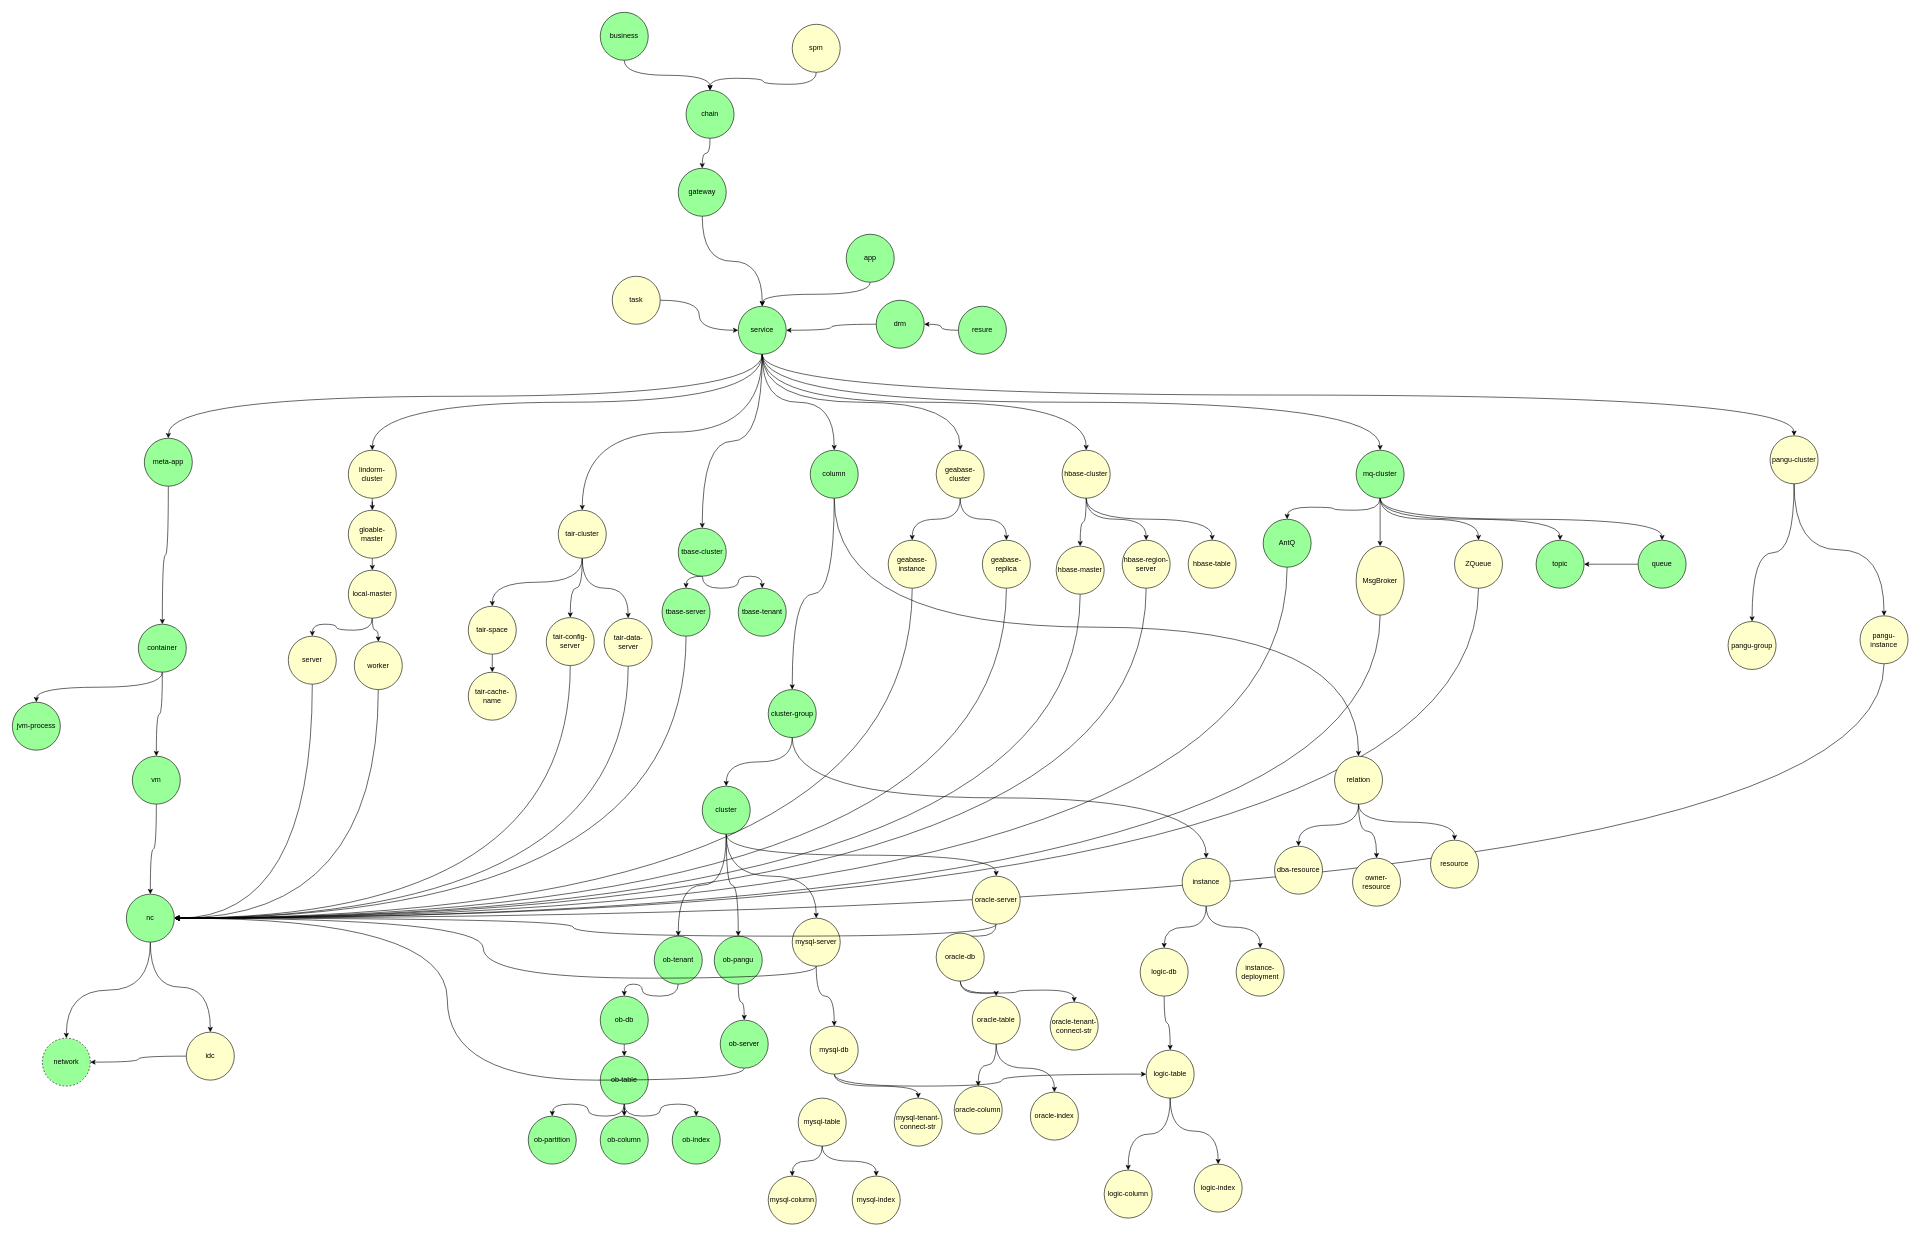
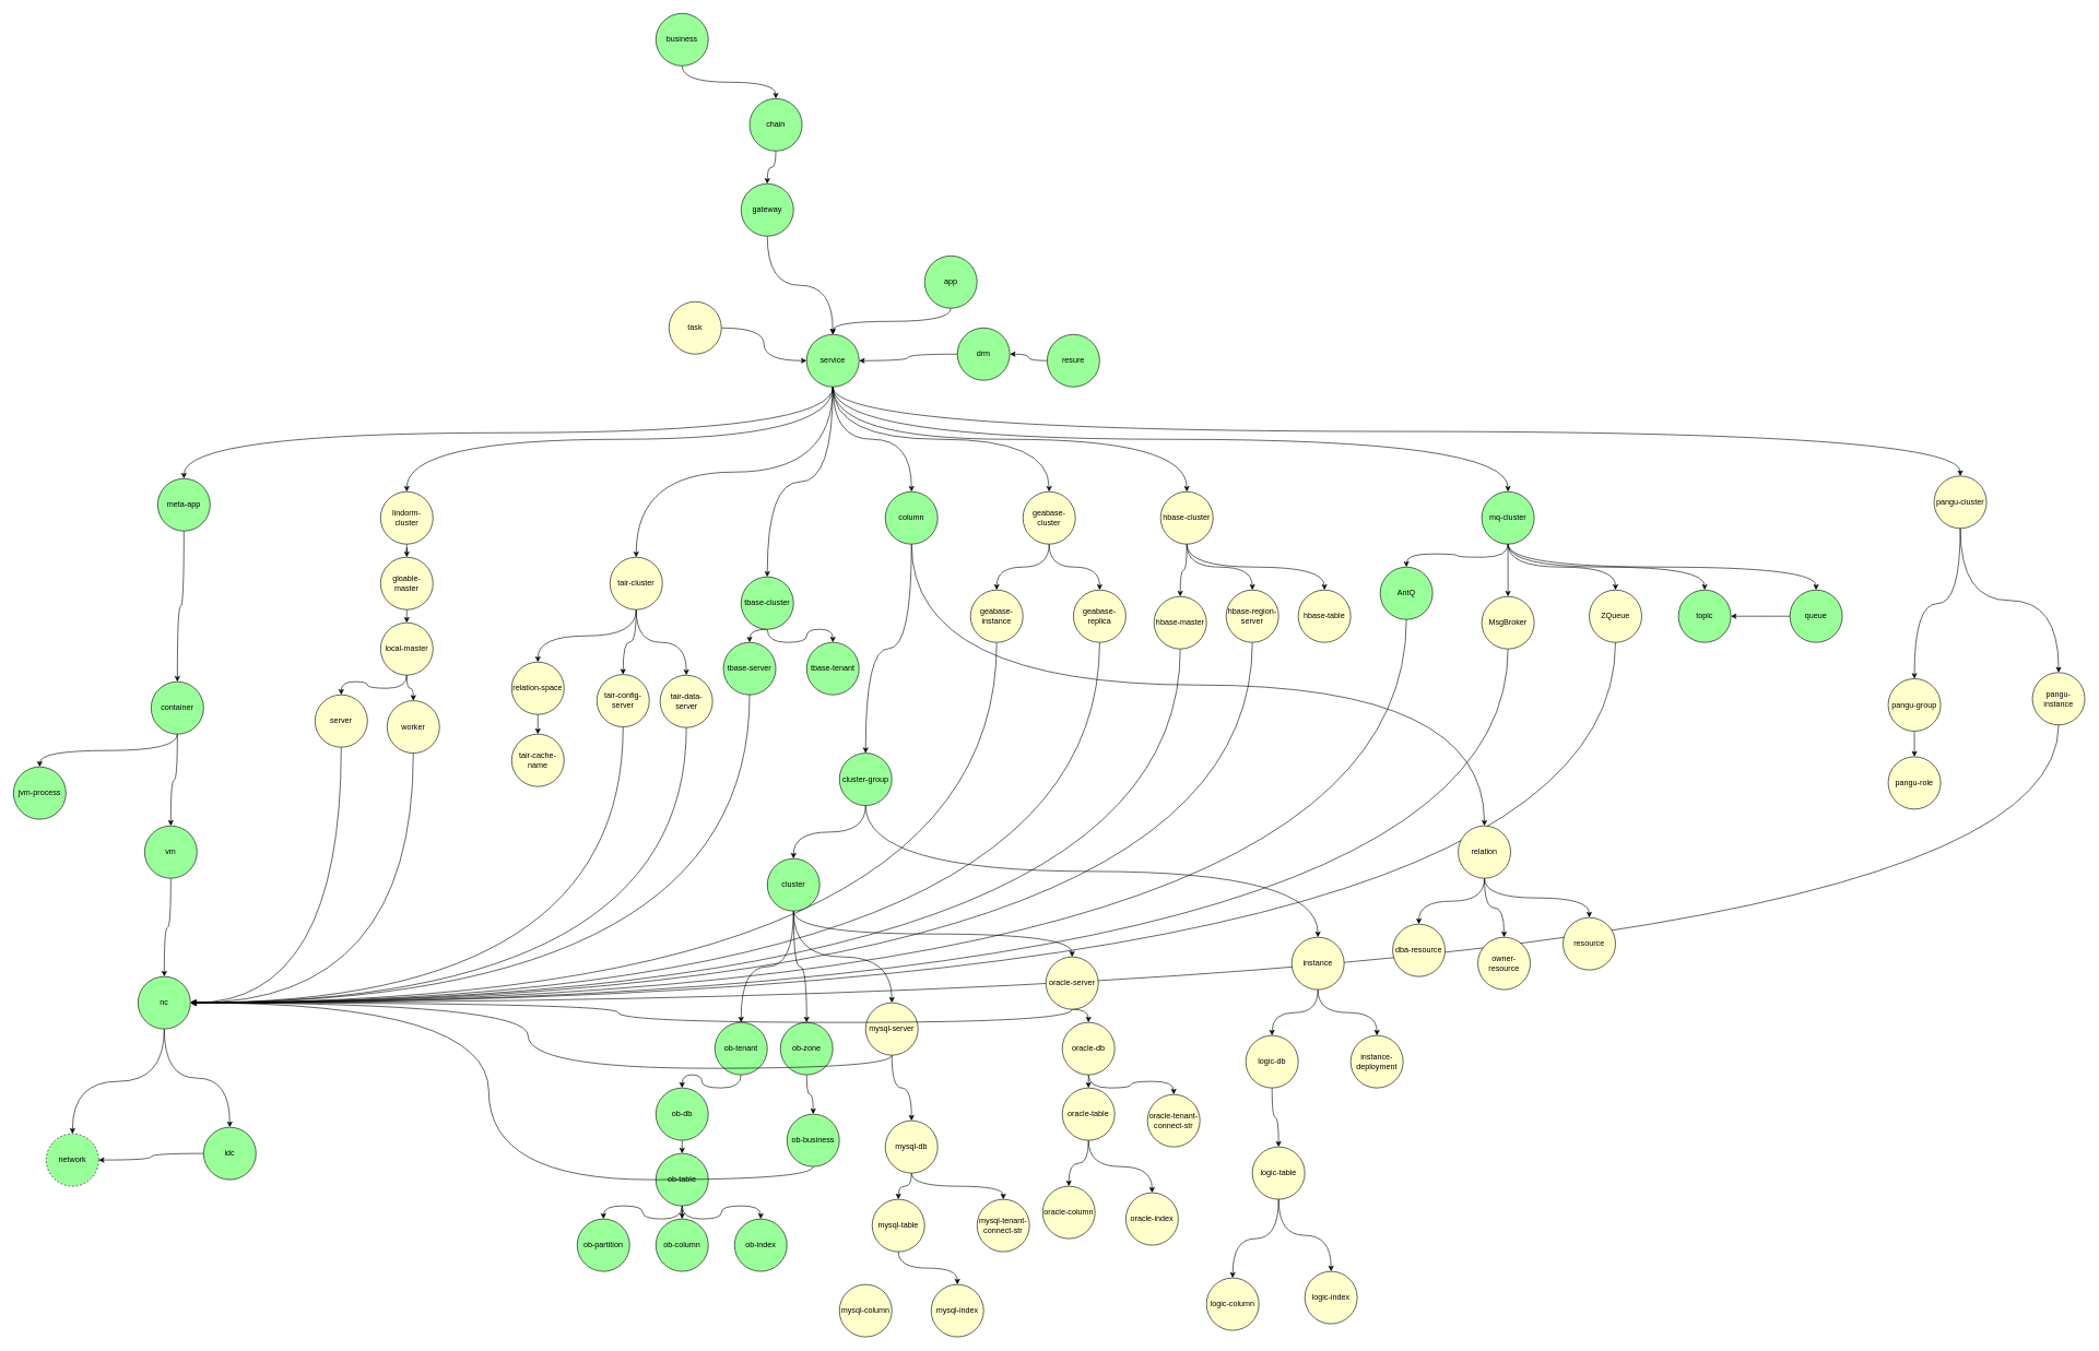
- <mxCell id="27" value="spm" style="ellipse;whiteSpace=wrap;html=1;aspect=fixed;fillColor=#FFFFCC;" parent="1" vertex="1"><mxGeometry x="1320" y="40" width="80" height="80" as="geometry" /></mxCell>
- <mxCell id="26" style="edgeStyle=orthogonalEdgeStyle;curved=1;rounded=0;orthogonalLoop=1;jettySize=auto;html=1;exitX=0.5;exitY=1;exitDx=0;exitDy=0;entryX=0.5;entryY=0;entryDx=0;entryDy=0;fillColor=#FFFFCC;" parent="1" source="27" target="25" edge="1"><mxGeometry relative="1" as="geometry" /></mxCell>
- <mxCell id="87" value="MsgBroker" style="ellipse;whiteSpace=wrap;html=1;aspect=fixed;fillColor=#FFFFCC;" parent="1" vertex="1"><mxGeometry x="2260" y="910" width="80" height="115" as="geometry" /></mxCell>
+ <mxCell id="87" value="MsgBroker" style="ellipse;whiteSpace=wrap;html=1;aspect=fixed;fillColor=#FFFFCC;" parent="1" vertex="1"><mxGeometry x="2260" y="910" width="80" height="80" as="geometry" /></mxCell>
- <mxCell id="64" value="tair-space" style="ellipse;whiteSpace=wrap;html=1;aspect=fixed;fillColor=#FFFFCC;" parent="1" vertex="1"><mxGeometry x="780" y="1010" width="80" height="80" as="geometry" /></mxCell>
+ <mxCell id="64" value="relation-space" style="ellipse;whiteSpace=wrap;html=1;aspect=fixed;fillColor=#FFFFCC;" parent="1" vertex="1"><mxGeometry x="780" y="1010" width="80" height="80" as="geometry" /></mxCell>
+ <mxCell id="90" style="edgeStyle=orthogonalEdgeStyle;curved=1;rounded=0;orthogonalLoop=1;jettySize=auto;html=1;exitX=0.5;exitY=1;exitDx=0;exitDy=0;entryX=0.5;entryY=0;entryDx=0;entryDy=0;fillColor=#FFFFCC;" parent="1" source="91" target="92" edge="1"><mxGeometry relative="1" as="geometry" /></mxCell>
+ <mxCell id="92" value="pangu-role" style="ellipse;whiteSpace=wrap;html=1;aspect=fixed;fillColor=#FFFFCC;" parent="1" vertex="1"><mxGeometry x="2880" y="1154.5" width="80" height="80" as="geometry" /></mxCell>
- <mxCell id="139" value="oracle-server" style="ellipse;whiteSpace=wrap;html=1;aspect=fixed;fillColor=#FFFFCC;" vertex="1" parent="1"><mxGeometry x="1620" y="1460" width="80" height="80" as="geometry" /></mxCell>
+ <mxCell id="139" value="oracle-server" style="ellipse;whiteSpace=wrap;html=1;aspect=fixed;fillColor=#FFFFCC;" vertex="1" parent="1"><mxGeometry x="1595" y="1460" width="80" height="80" as="geometry" /></mxCell>
- <mxCell id="142" value="oracle-db" style="ellipse;whiteSpace=wrap;html=1;aspect=fixed;fillColor=#FFFFCC;" vertex="1" parent="1"><mxGeometry x="1560" y="1555" width="80" height="80" as="geometry" /></mxCell>
+ <mxCell id="142" value="oracle-db" style="ellipse;whiteSpace=wrap;html=1;aspect=fixed;fillColor=#FFFFCC;" vertex="1" parent="1"><mxGeometry x="1620" y="1560" width="80" height="80" as="geometry" /></mxCell>
- <mxCell id="122" value="ob-pangu" style="ellipse;whiteSpace=wrap;html=1;aspect=fixed;fillColor=#99FF99;" parent="1" vertex="1"><mxGeometry x="1190" y="1560" width="80" height="80" as="geometry" /></mxCell>
+ <mxCell id="122" value="ob-zone" style="ellipse;whiteSpace=wrap;html=1;aspect=fixed;fillColor=#99FF99;" parent="1" vertex="1"><mxGeometry x="1190" y="1560" width="80" height="80" as="geometry" /></mxCell>
- <mxCell id="124" value="ob-server" style="ellipse;whiteSpace=wrap;html=1;aspect=fixed;fillColor=#99FF99;" parent="1" vertex="1"><mxGeometry x="1200" y="1700" width="80" height="80" as="geometry" /></mxCell>
+ <mxCell id="124" value="ob-business" style="ellipse;whiteSpace=wrap;html=1;aspect=fixed;fillColor=#99FF99;" parent="1" vertex="1"><mxGeometry x="1200" y="1700" width="80" height="80" as="geometry" /></mxCell>
- <mxCell id="173" value="idc" style="ellipse;whiteSpace=wrap;html=1;aspect=fixed;fillColor=#ffffcc;" vertex="1" parent="1"><mxGeometry x="310" y="1720" width="80" height="80" as="geometry" /></mxCell>
+ <mxCell id="173" value="idc" style="ellipse;whiteSpace=wrap;html=1;aspect=fixed;fillColor=#99FF99;" vertex="1" parent="1"><mxGeometry x="310" y="1720" width="80" height="80" as="geometry" /></mxCell>
- <mxCell id="128" style="edgeStyle=orthogonalEdgeStyle;curved=1;rounded=0;orthogonalLoop=1;jettySize=auto;html=1;exitX=0.5;exitY=1;exitDx=0;exitDy=0;fillColor=#FFFFCC;" edge="1" parent="1" source="130" target="154"><mxGeometry relative="1" as="geometry" /></mxCell>
+ <mxCell id="128" style="edgeStyle=orthogonalEdgeStyle;curved=1;rounded=0;orthogonalLoop=1;jettySize=auto;html=1;exitX=0.5;exitY=1;exitDx=0;exitDy=0;fillColor=#FFFFCC;" edge="1" parent="1" source="130" target="133"><mxGeometry relative="1" as="geometry" /></mxCell>
- <mxCell id="131" style="edgeStyle=orthogonalEdgeStyle;curved=1;rounded=0;orthogonalLoop=1;jettySize=auto;html=1;exitX=0.5;exitY=1;exitDx=0;exitDy=0;fillColor=#FFFFCC;" edge="1" parent="1" source="133" target="135"><mxGeometry relative="1" as="geometry" /></mxCell>
